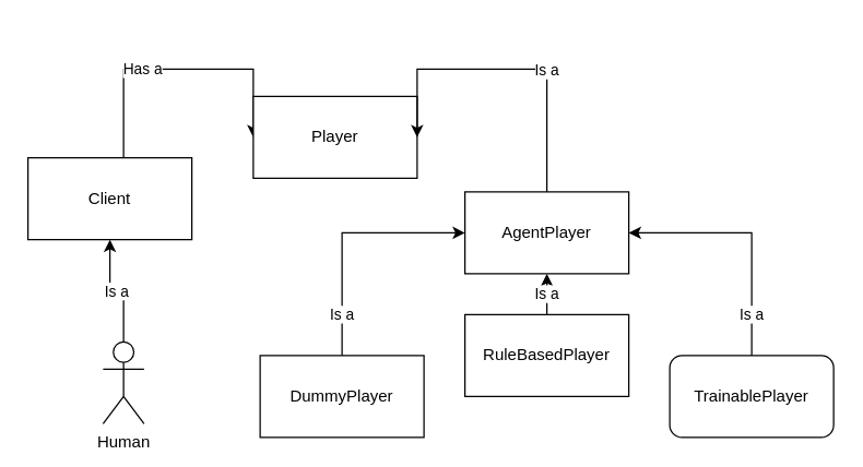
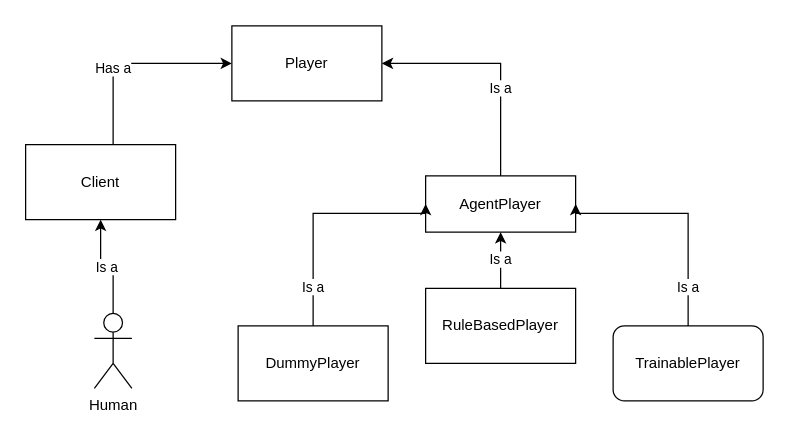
- <mxCell id="6" value="Player" style="rounded=0;whiteSpace=wrap;html=1;" vertex="1" parent="1"><mxGeometry x="185" y="70" width="120" height="60" as="geometry" /></mxCell>
+ <mxCell id="6" value="Player" style="rounded=0;whiteSpace=wrap;html=1;" vertex="1" parent="1"><mxGeometry x="185" y="20" width="120" height="60" as="geometry" /></mxCell>
- <mxCell id="8" value="AgentPlayer" style="rounded=0;whiteSpace=wrap;html=1;" vertex="1" parent="1"><mxGeometry x="340" y="140" width="120" height="60" as="geometry" /></mxCell>
+ <mxCell id="8" value="AgentPlayer" style="rounded=0;whiteSpace=wrap;html=1;" vertex="1" parent="1"><mxGeometry x="340" y="140" width="120" height="45" as="geometry" /></mxCell>
